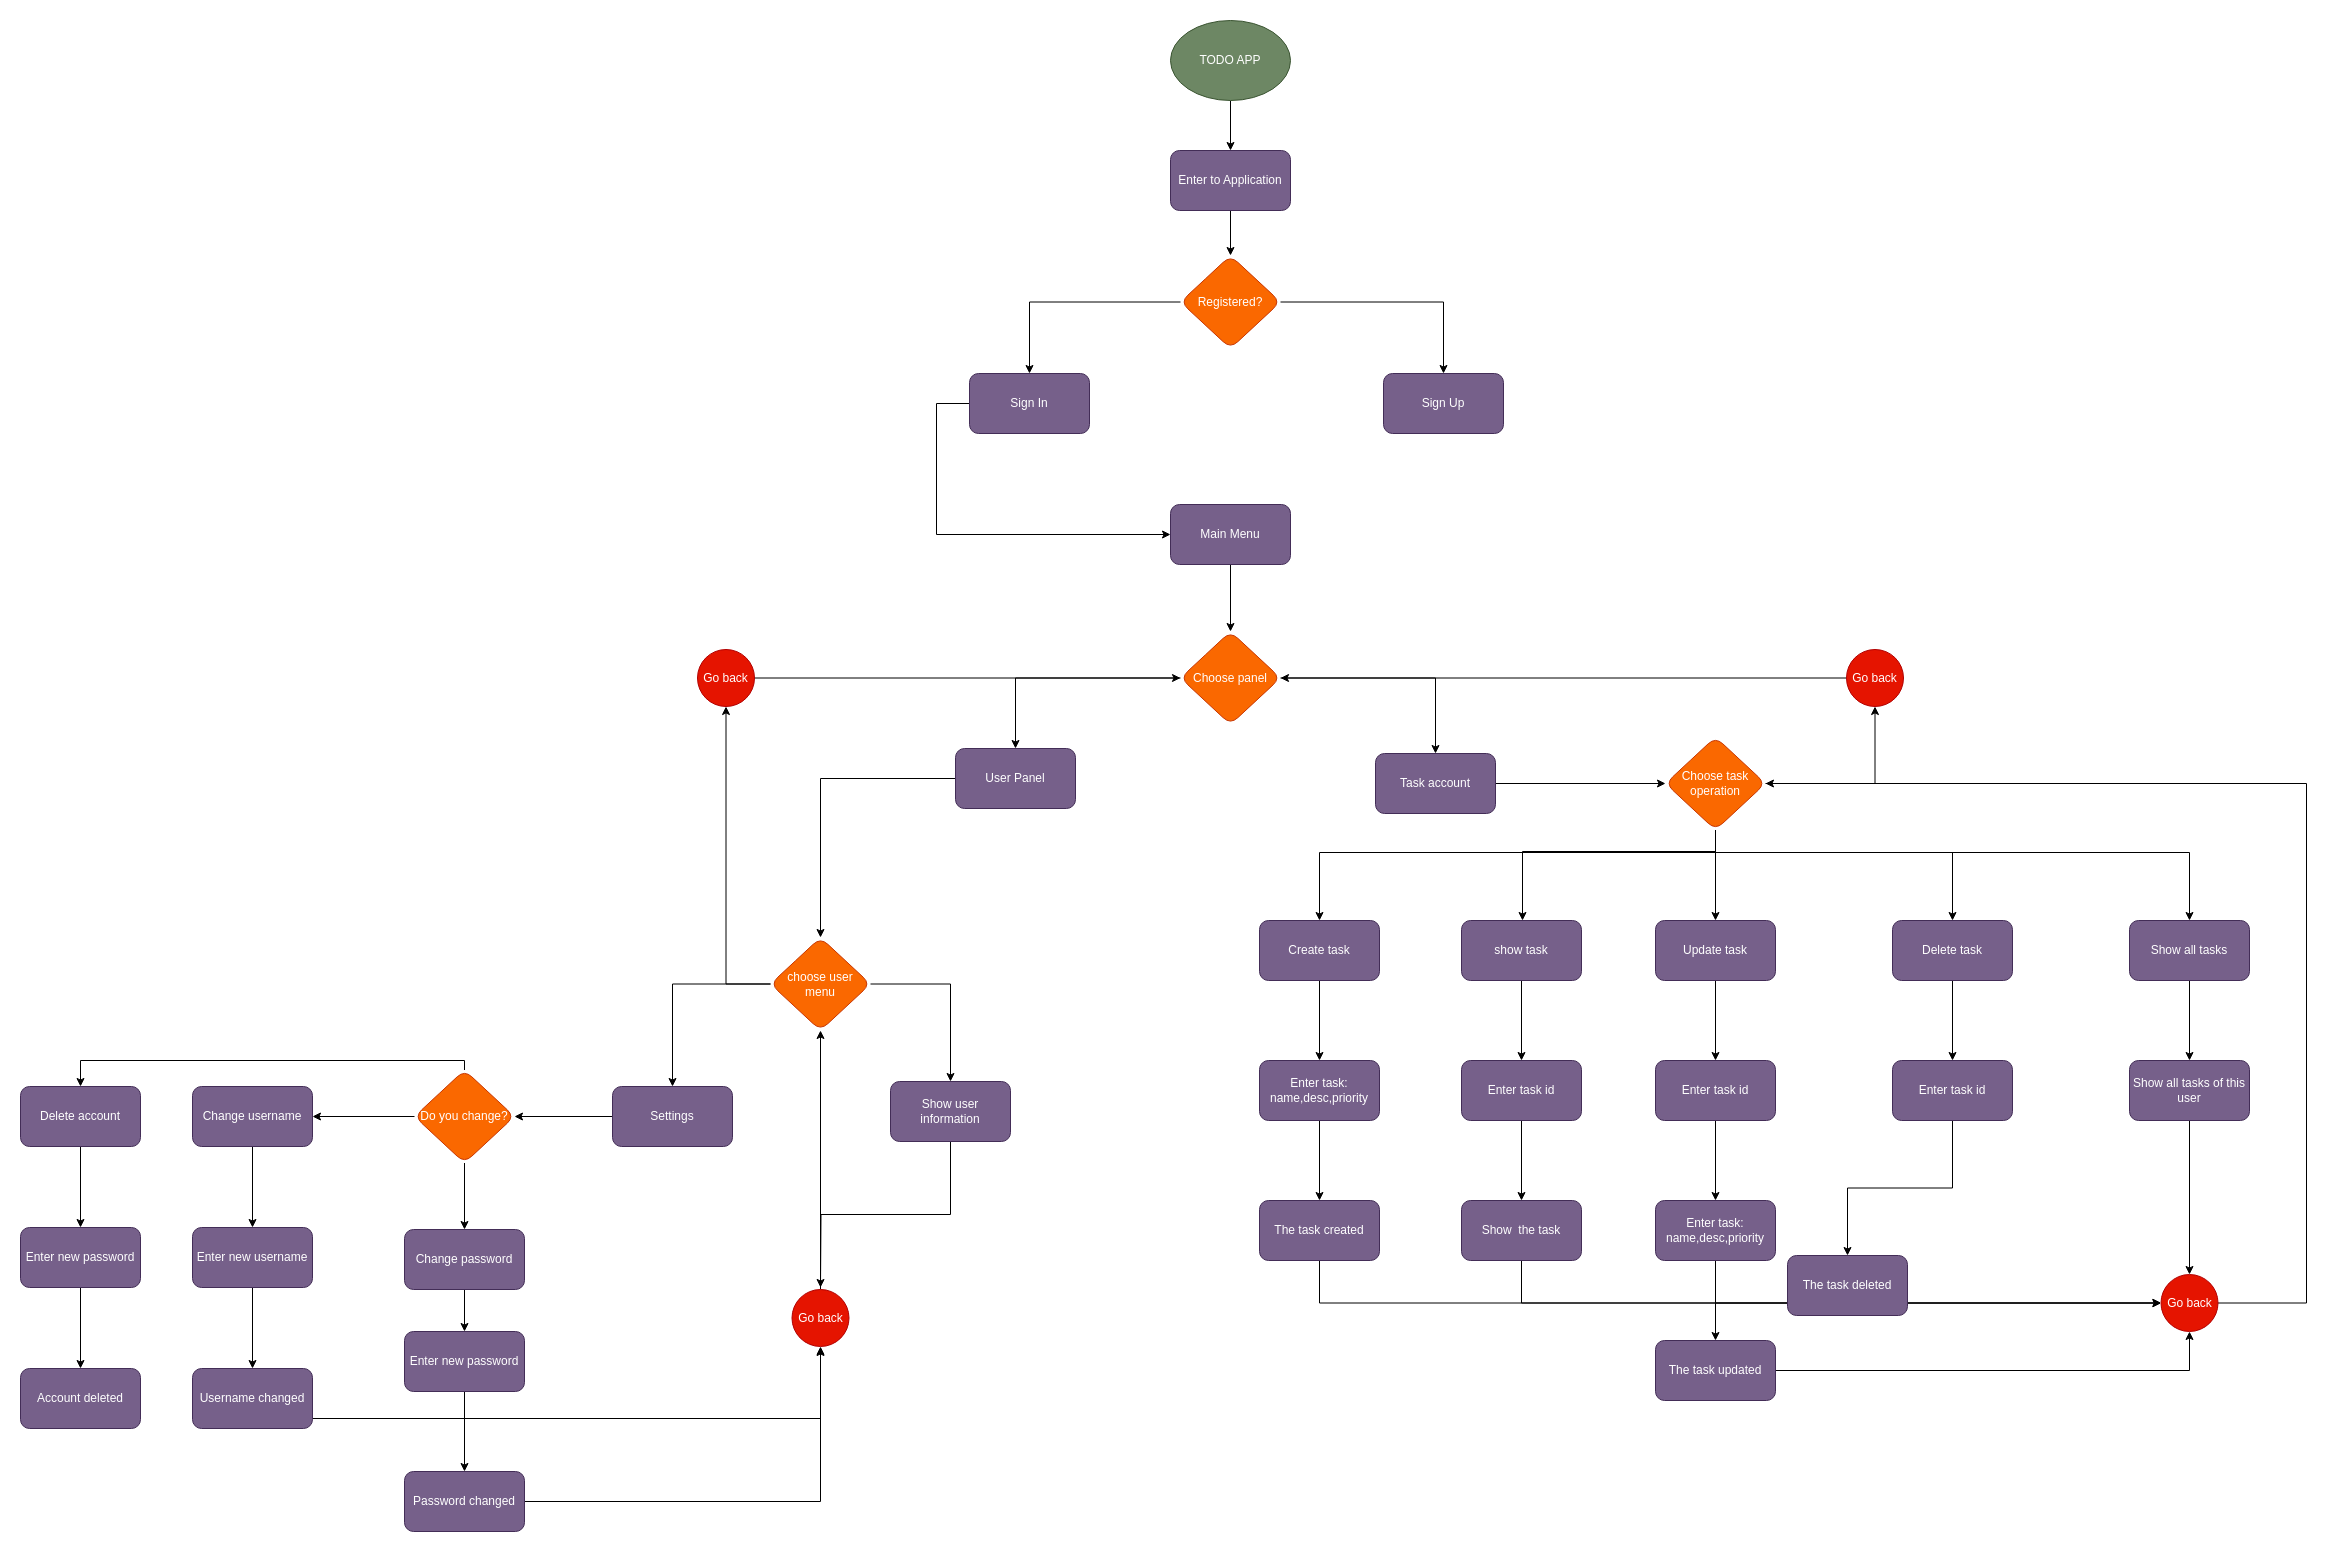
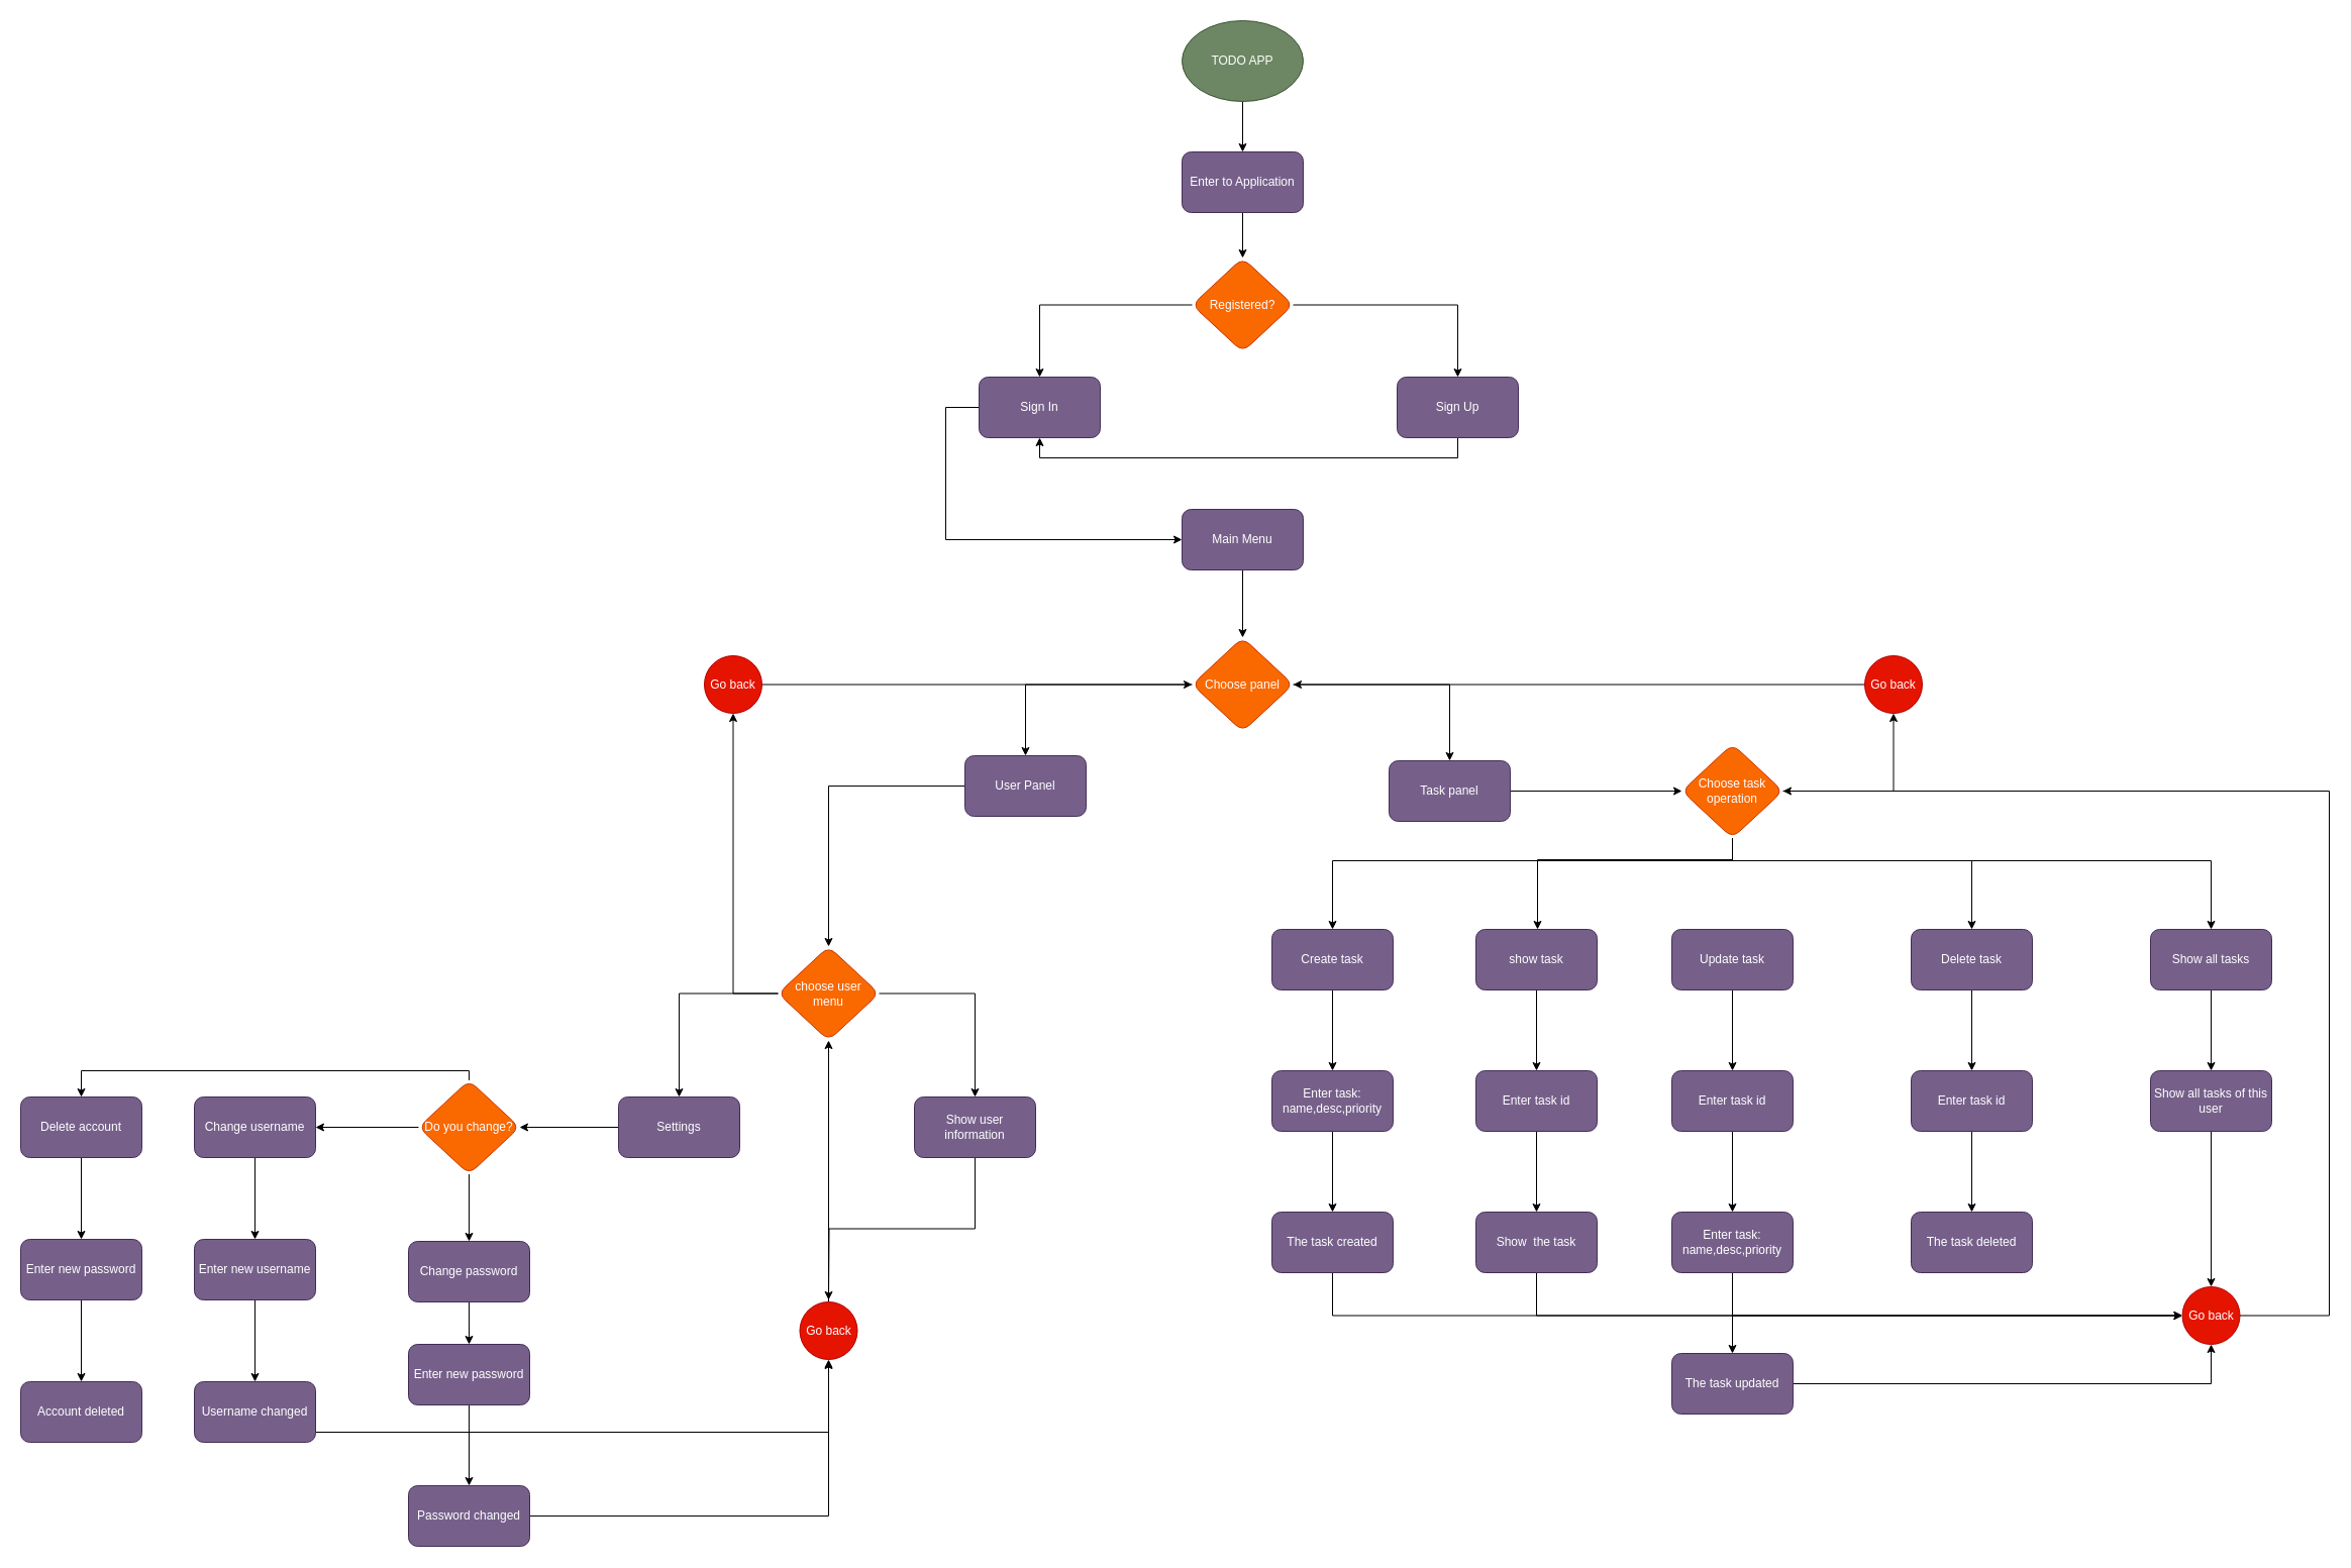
+ <mxCell id="11" style="edgeStyle=orthogonalEdgeStyle;rounded=0;orthogonalLoop=1;jettySize=auto;html=1;entryX=0.5;entryY=1;entryDx=0;entryDy=0;exitX=0.5;exitY=1;exitDx=0;exitDy=0;" edge="1" parent="1" source="12" target="10"><mxGeometry relative="1" as="geometry"><mxPoint x="1432" y="453" as="sourcePoint" /></mxGeometry></mxCell>
- <mxCell id="19" value="Task account" style="whiteSpace=wrap;html=1;rounded=1;fillColor=#76608a;fontColor=#ffffff;strokeColor=#432D57;" vertex="1" parent="1"><mxGeometry x="1375" y="753" width="120" height="60" as="geometry" /></mxCell>
+ <mxCell id="19" value="Task panel" style="whiteSpace=wrap;html=1;rounded=1;fillColor=#76608a;fontColor=#ffffff;strokeColor=#432D57;" vertex="1" parent="1"><mxGeometry x="1375" y="753" width="120" height="60" as="geometry" /></mxCell>
- <mxCell id="58" style="edgeStyle=orthogonalEdgeStyle;rounded=0;orthogonalLoop=1;jettySize=auto;html=1;entryX=0.5;entryY=0;entryDx=0;entryDy=0;" edge="1" parent="1" source="60" target="66"><mxGeometry relative="1" as="geometry" /></mxCell>
- <mxCell id="21" value="Show user information" style="whiteSpace=wrap;html=1;rounded=1;fillColor=#76608a;fontColor=#ffffff;strokeColor=#432D57;" vertex="1" parent="1"><mxGeometry x="890" y="1081" width="120" height="60" as="geometry" /></mxCell>
+ <mxCell id="21" value="Show user information" style="whiteSpace=wrap;html=1;rounded=1;fillColor=#76608a;fontColor=#ffffff;strokeColor=#432D57;" vertex="1" parent="1"><mxGeometry x="905" y="1086" width="120" height="60" as="geometry" /></mxCell>
- <mxCell id="91" value="The task deleted" style="whiteSpace=wrap;html=1;fillColor=#76608a;strokeColor=#432D57;fontColor=#ffffff;rounded=1;" vertex="1" parent="1"><mxGeometry x="1787" y="1255" width="120" height="60" as="geometry" /></mxCell>
+ <mxCell id="91" value="The task deleted" style="whiteSpace=wrap;html=1;fillColor=#76608a;strokeColor=#432D57;fontColor=#ffffff;rounded=1;" vertex="1" parent="1"><mxGeometry x="1892" y="1200" width="120" height="60" as="geometry" /></mxCell>
